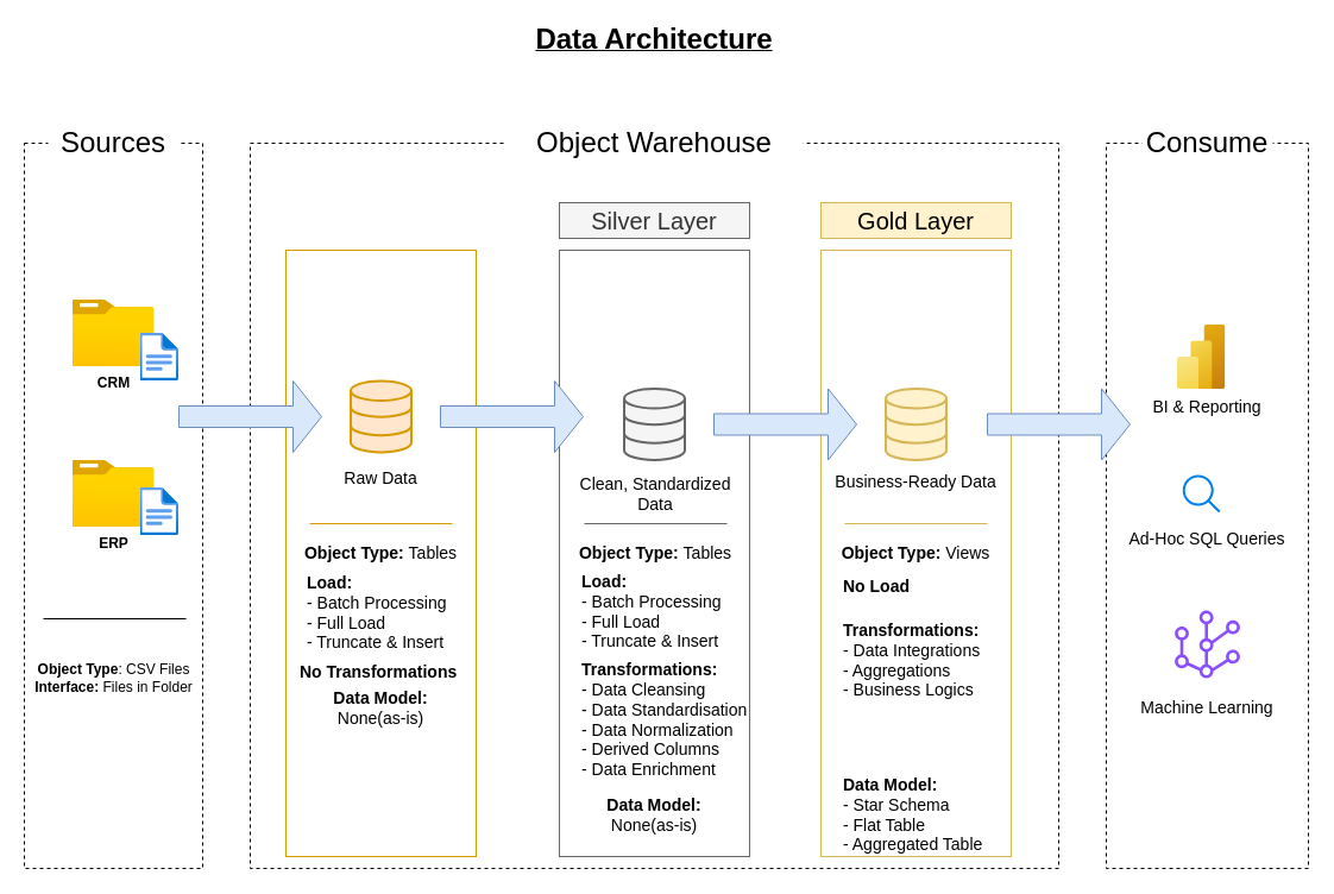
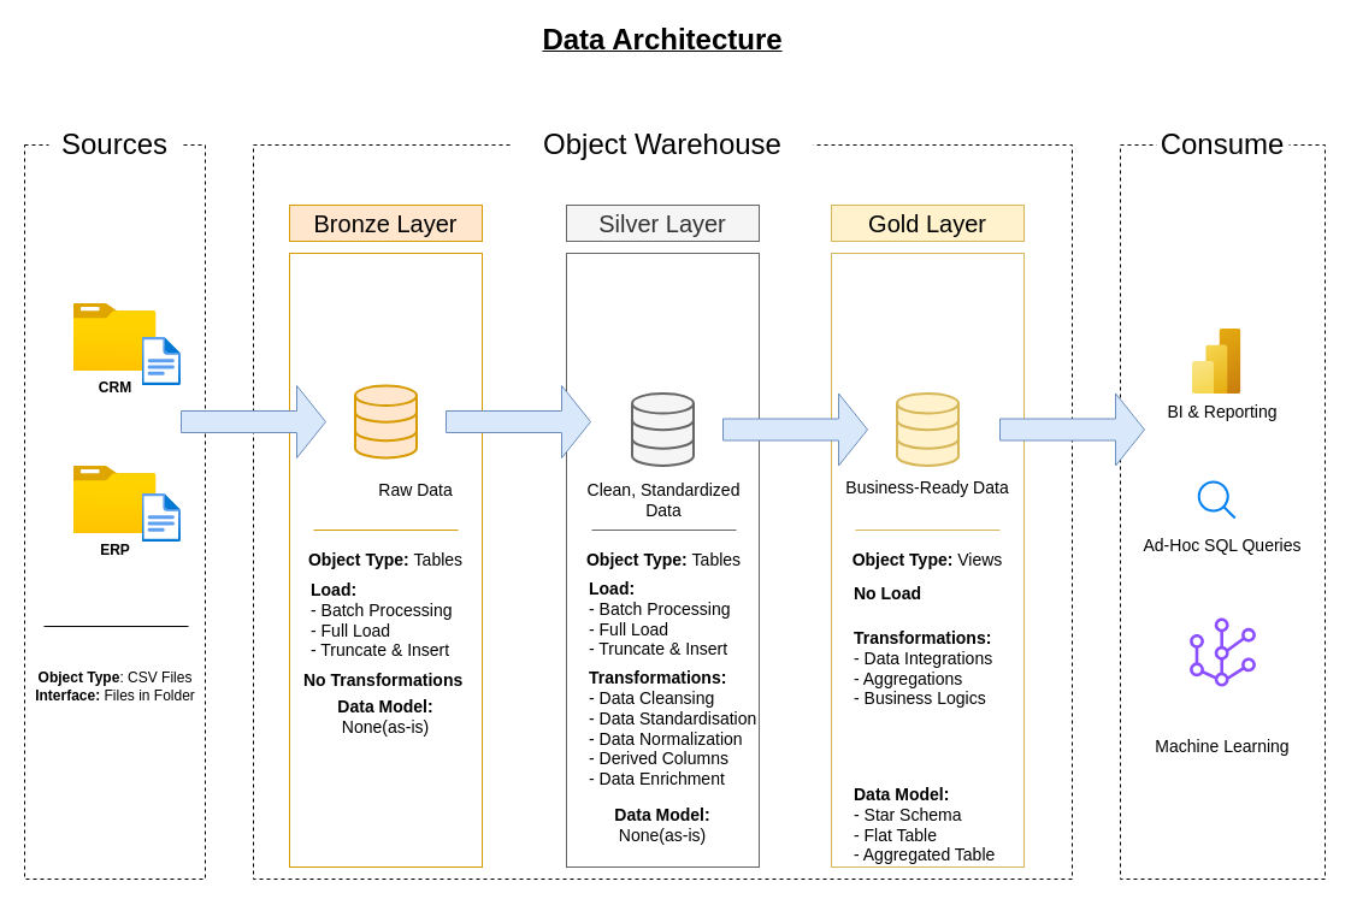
+ <mxCell id="8" value="&lt;font style=&quot;font-size: 20px;&quot;&gt;Bronze Layer&lt;/font&gt;" style="rounded=0;whiteSpace=wrap;html=1;fillColor=#ffe6cc;strokeColor=#d79b00;" vertex="1" parent="1"><mxGeometry x="240" y="170" width="160" height="30" as="geometry" /></mxCell>
- <mxCell id="27" value="&lt;font style=&quot;font-size: 14px;&quot;&gt;Raw Data&lt;/font&gt;" style="text;html=1;align=center;verticalAlign=middle;whiteSpace=wrap;rounded=0;" vertex="1" parent="1"><mxGeometry x="270" y="387" width="100" height="30" as="geometry" /></mxCell>
+ <mxCell id="27" value="&lt;font style=&quot;font-size: 14px;&quot;&gt;Raw Data&lt;/font&gt;" style="text;html=1;align=center;verticalAlign=middle;whiteSpace=wrap;rounded=0;" vertex="1" parent="1"><mxGeometry x="295" y="392" width="100" height="30" as="geometry" /></mxCell>
- <mxCell id="50" value="&lt;span style=&quot;font-size: 14px;&quot;&gt;Machine Learning&lt;/span&gt;" style="text;html=1;align=center;verticalAlign=middle;whiteSpace=wrap;rounded=0;" vertex="1" parent="1"><mxGeometry x="935" y="580" width="160" height="30" as="geometry" /></mxCell>
+ <mxCell id="50" value="&lt;span style=&quot;font-size: 14px;&quot;&gt;Machine Learning&lt;/span&gt;" style="text;html=1;align=center;verticalAlign=middle;whiteSpace=wrap;rounded=0;" vertex="1" parent="1"><mxGeometry x="935" y="605" width="160" height="30" as="geometry" /></mxCell>
